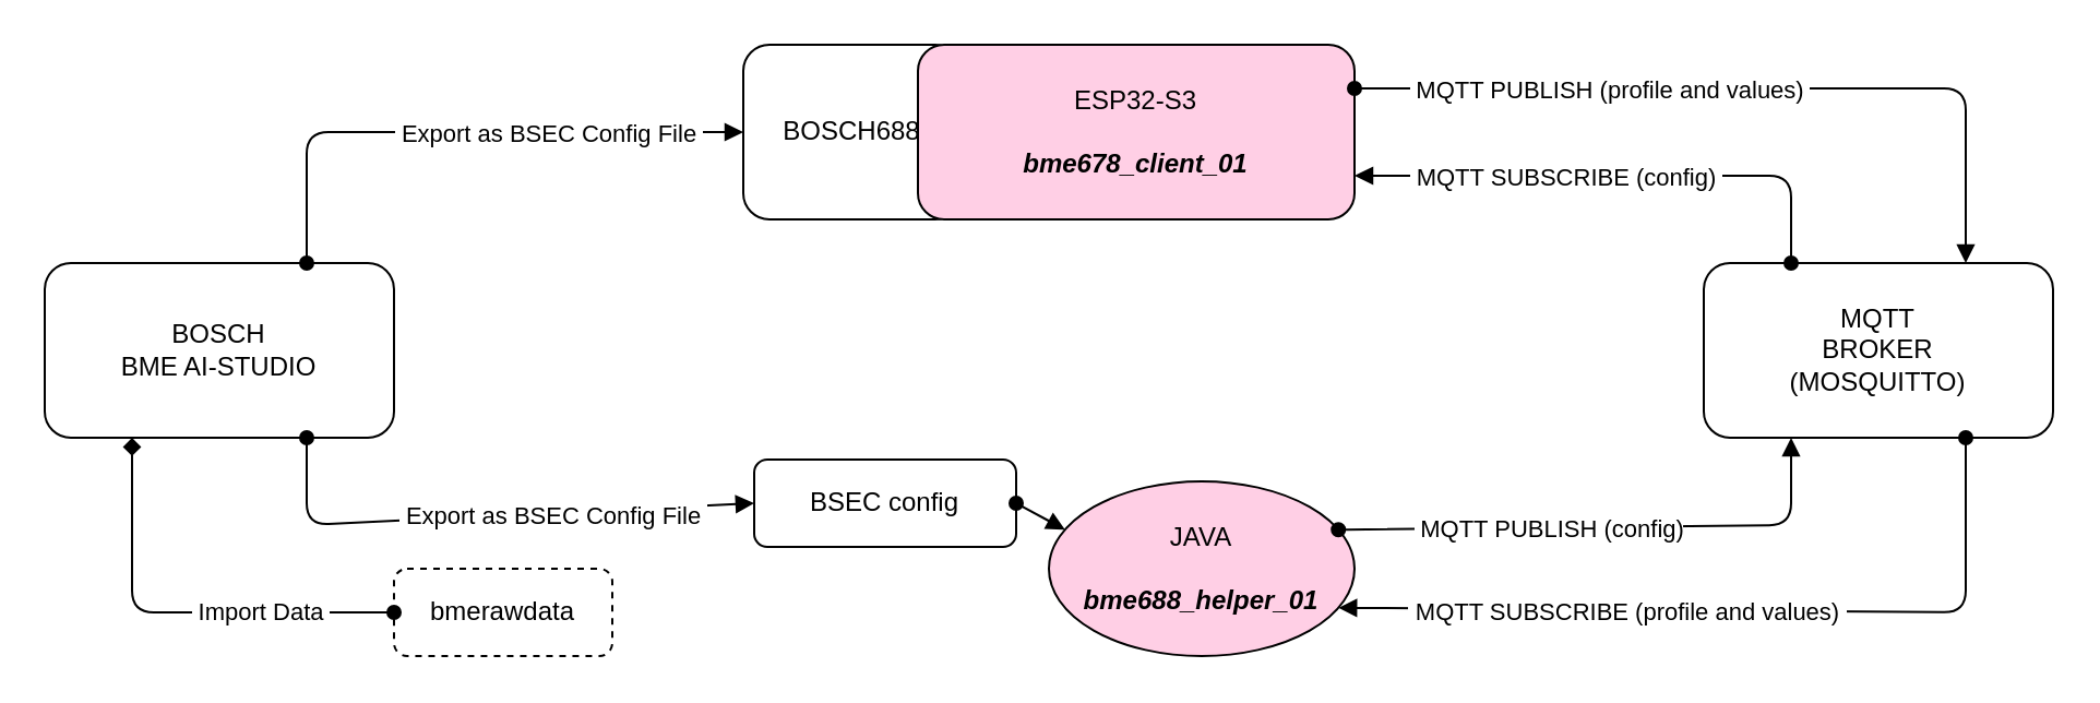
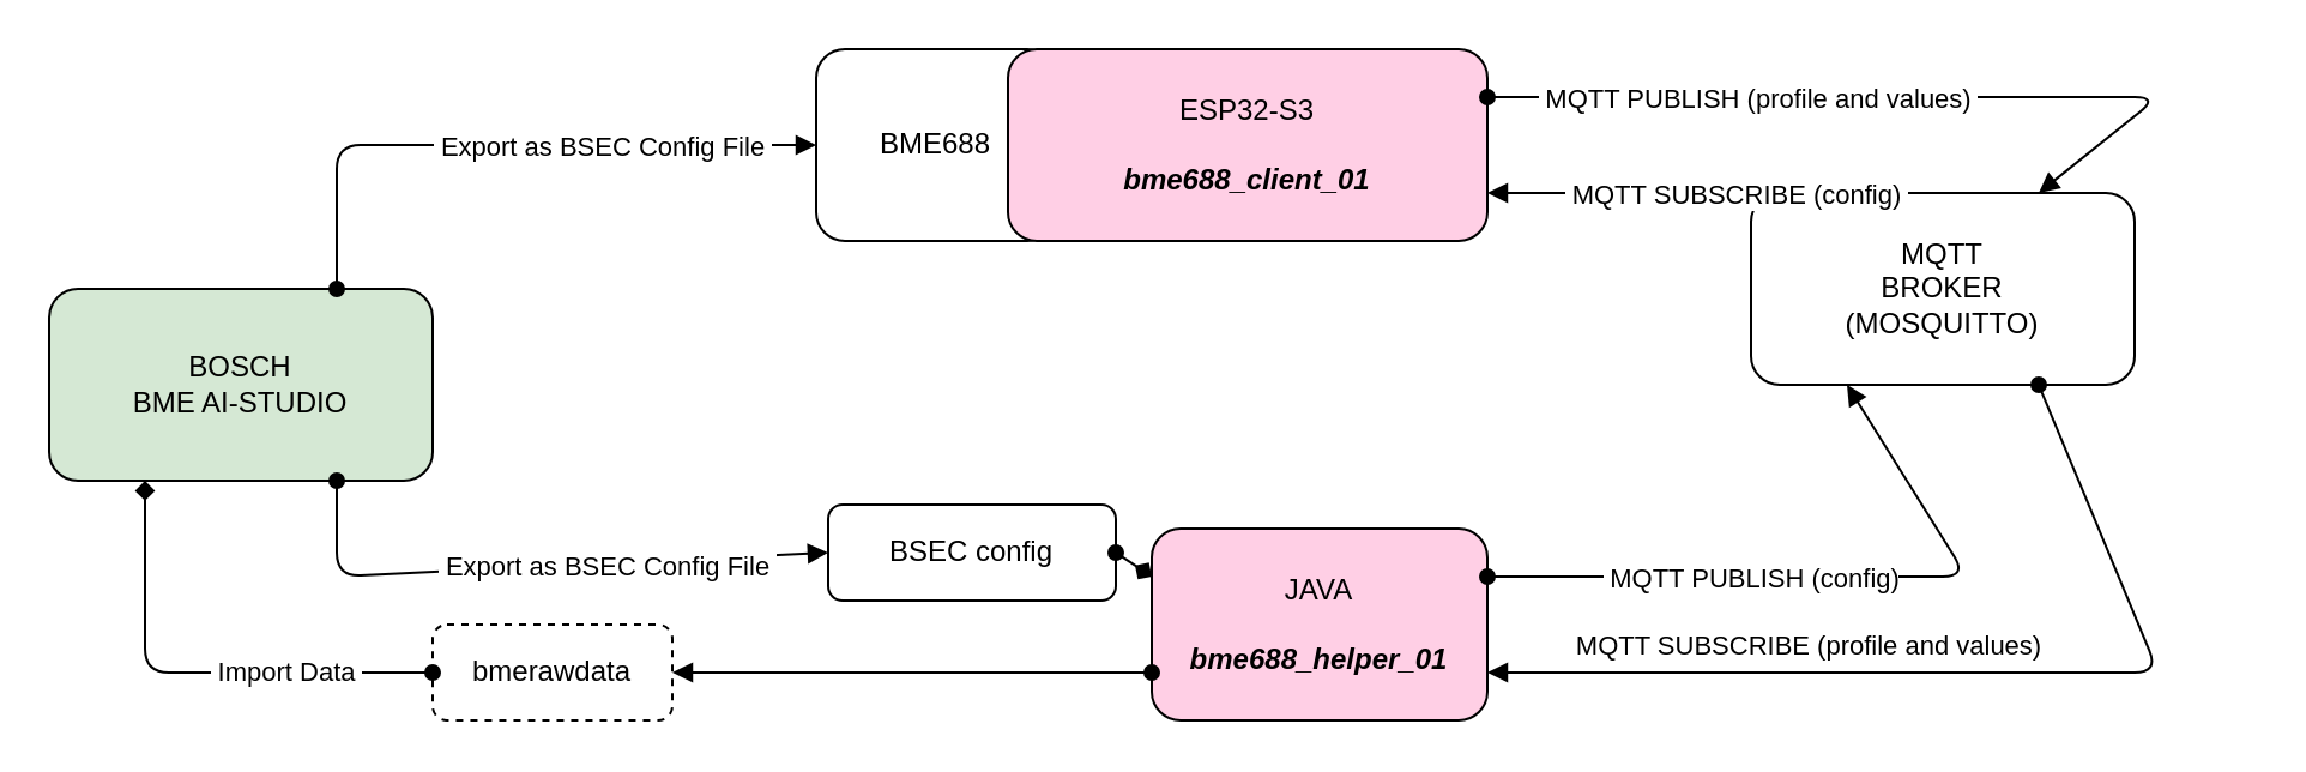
- <mxCell id="2" value="BOSCH688" style="rounded=1;whiteSpace=wrap;html=1;" parent="1" vertex="1"><mxGeometry x="340" y="20" width="100" height="80" as="geometry" /></mxCell>
+ <mxCell id="2" value="BME688" style="rounded=1;whiteSpace=wrap;html=1;" parent="1" vertex="1"><mxGeometry x="340" y="20" width="100" height="80" as="geometry" /></mxCell>
- <mxCell id="3" value="ESP32-S3&lt;br&gt;&lt;br&gt;&lt;b&gt;&lt;i&gt;bme678_client_01&lt;/i&gt;&lt;/b&gt;" style="rounded=1;whiteSpace=wrap;html=1;fillColor=#FFCFE5;" parent="1" vertex="1"><mxGeometry x="420" y="20" width="200" height="80" as="geometry" /></mxCell>
+ <mxCell id="3" value="ESP32-S3&lt;br&gt;&lt;br&gt;&lt;b&gt;&lt;i&gt;bme688_client_01&lt;/i&gt;&lt;/b&gt;" style="rounded=1;whiteSpace=wrap;html=1;fillColor=#FFCFE5;" parent="1" vertex="1"><mxGeometry x="420" y="20" width="200" height="80" as="geometry" /></mxCell>
- <mxCell id="14" value="BOSCH&lt;br&gt;BME AI-STUDIO" style="rounded=1;whiteSpace=wrap;html=1;" parent="1" vertex="1"><mxGeometry x="20" y="120" width="160" height="80" as="geometry" /></mxCell>
+ <mxCell id="14" value="BOSCH&lt;br&gt;BME AI-STUDIO" style="rounded=1;whiteSpace=wrap;html=1;fillColor=#d5e8d4;" parent="1" vertex="1"><mxGeometry x="20" y="120" width="160" height="80" as="geometry" /></mxCell>
- <mxCell id="6" value="MQTT&lt;br&gt;BROKER&lt;br&gt;(MOSQUITTO)" style="rounded=1;whiteSpace=wrap;html=1;" parent="1" vertex="1"><mxGeometry x="780" y="120" width="160" height="80" as="geometry" /></mxCell>
+ <mxCell id="6" value="MQTT&lt;br&gt;BROKER&lt;br&gt;(MOSQUITTO)" style="rounded=1;whiteSpace=wrap;html=1;" parent="1" vertex="1"><mxGeometry x="730" y="80" width="160" height="80" as="geometry" /></mxCell>
- <mxCell id="19" value="" style="endArrow=block;html=1;rounded=0;endFill=1;startFill=1;startArrow=oval;entryX=0;entryY=0.25;entryDx=0;entryDy=0;exitX=1;exitY=0.5;exitDx=0;exitDy=0;" parent="1" source="18" target="7" edge="1"><mxGeometry width="50" height="50" relative="1" as="geometry"><mxPoint x="300" y="240" as="sourcePoint" /><mxPoint x="470" y="180" as="targetPoint" /><Array as="points" /></mxGeometry></mxCell>
+ <mxCell id="19" value="" style="endArrow=diamond;html=1;rounded=0;endFill=1;startFill=1;startArrow=oval;entryX=0;entryY=0.25;entryDx=0;entryDy=0;exitX=1;exitY=0.5;exitDx=0;exitDy=0;" parent="1" source="18" target="7" edge="1"><mxGeometry width="50" height="50" relative="1" as="geometry"><mxPoint x="300" y="240" as="sourcePoint" /><mxPoint x="470" y="180" as="targetPoint" /><Array as="points" /></mxGeometry></mxCell>
- <mxCell id="7" value="JAVA&lt;br&gt;&lt;br&gt;&lt;b&gt;&lt;i&gt;bme688_helper_01&lt;/i&gt;&lt;/b&gt;" style="ellipse;whiteSpace=wrap;html=1;fillColor=#FFCFE5;fontColor=rgba(0, 0, 0, 1);strokeColor=rgba(0, 0, 0, 1);" parent="1" vertex="1"><mxGeometry x="480" y="220" width="140" height="80" as="geometry" /></mxCell>
+ <mxCell id="7" value="JAVA&lt;br&gt;&lt;br&gt;&lt;b&gt;&lt;i&gt;bme688_helper_01&lt;/i&gt;&lt;/b&gt;" style="rounded=1;whiteSpace=wrap;html=1;fillColor=#FFCFE5;fontColor=rgba(0, 0, 0, 1);strokeColor=rgba(0, 0, 0, 1);" parent="1" vertex="1"><mxGeometry x="480" y="220" width="140" height="80" as="geometry" /></mxCell>
+ <mxCell id="15" value="" style="endArrow=block;html=1;rounded=0;exitX=0;exitY=0.75;exitDx=0;exitDy=0;entryX=1;entryY=0.5;entryDx=0;entryDy=0;endFill=1;startFill=1;startArrow=oval;" parent="1" source="7" target="20" edge="1"><mxGeometry width="50" height="50" relative="1" as="geometry"><mxPoint x="530" y="290" as="sourcePoint" /><mxPoint x="420" y="180" as="targetPoint" /><Array as="points" /></mxGeometry></mxCell>
